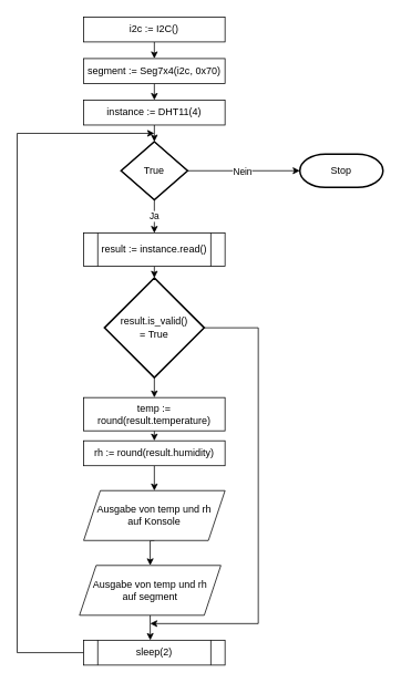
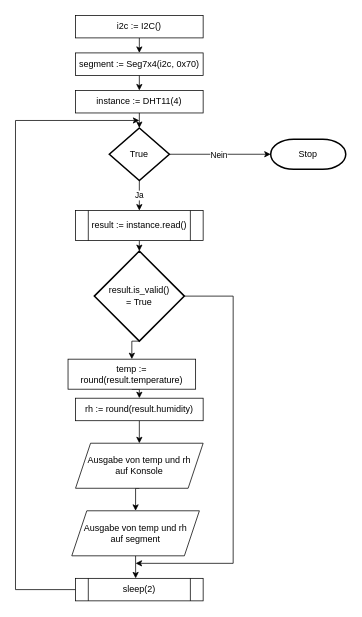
- <mxCell id="16" value="temp := round(result.temperature)" style="rounded=0;whiteSpace=wrap;html=1;" vertex="1" parent="1"><mxGeometry x="100" y="478" width="170" height="40" as="geometry" /></mxCell>
+ <mxCell id="16" value="temp := round(result.temperature)" style="rounded=0;whiteSpace=wrap;html=1;" vertex="1" parent="1"><mxGeometry x="90" y="478" width="170" height="40" as="geometry" /></mxCell>
